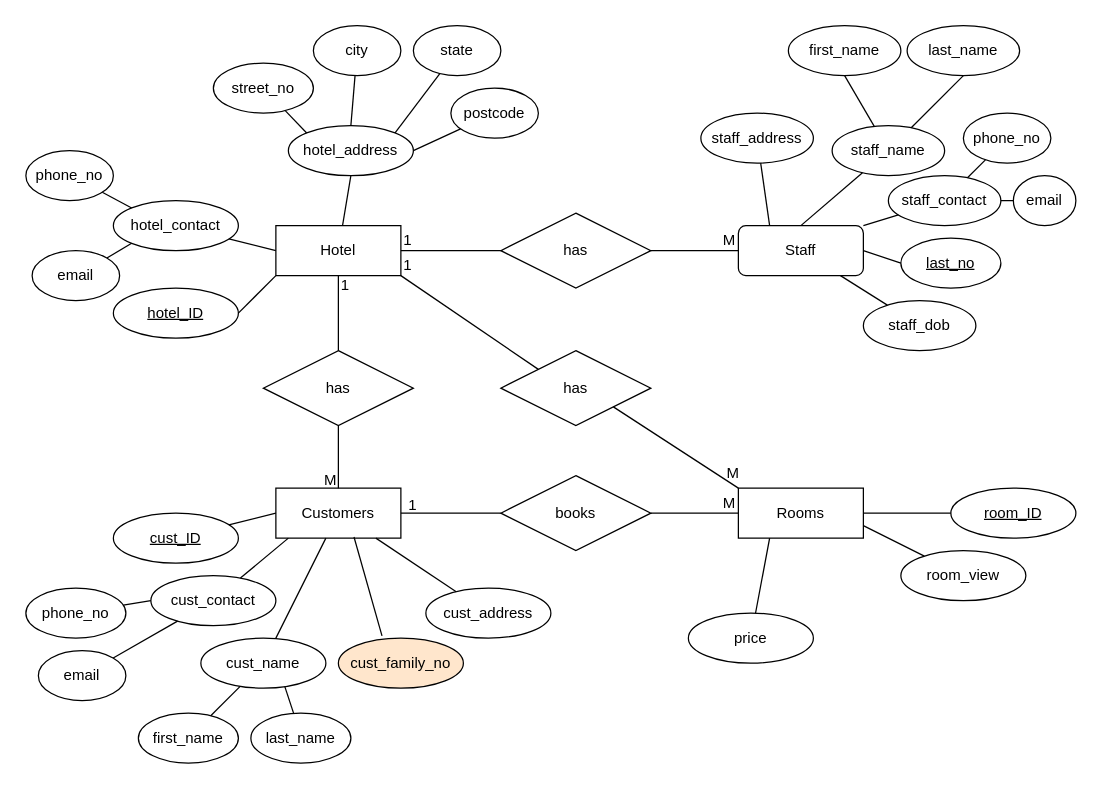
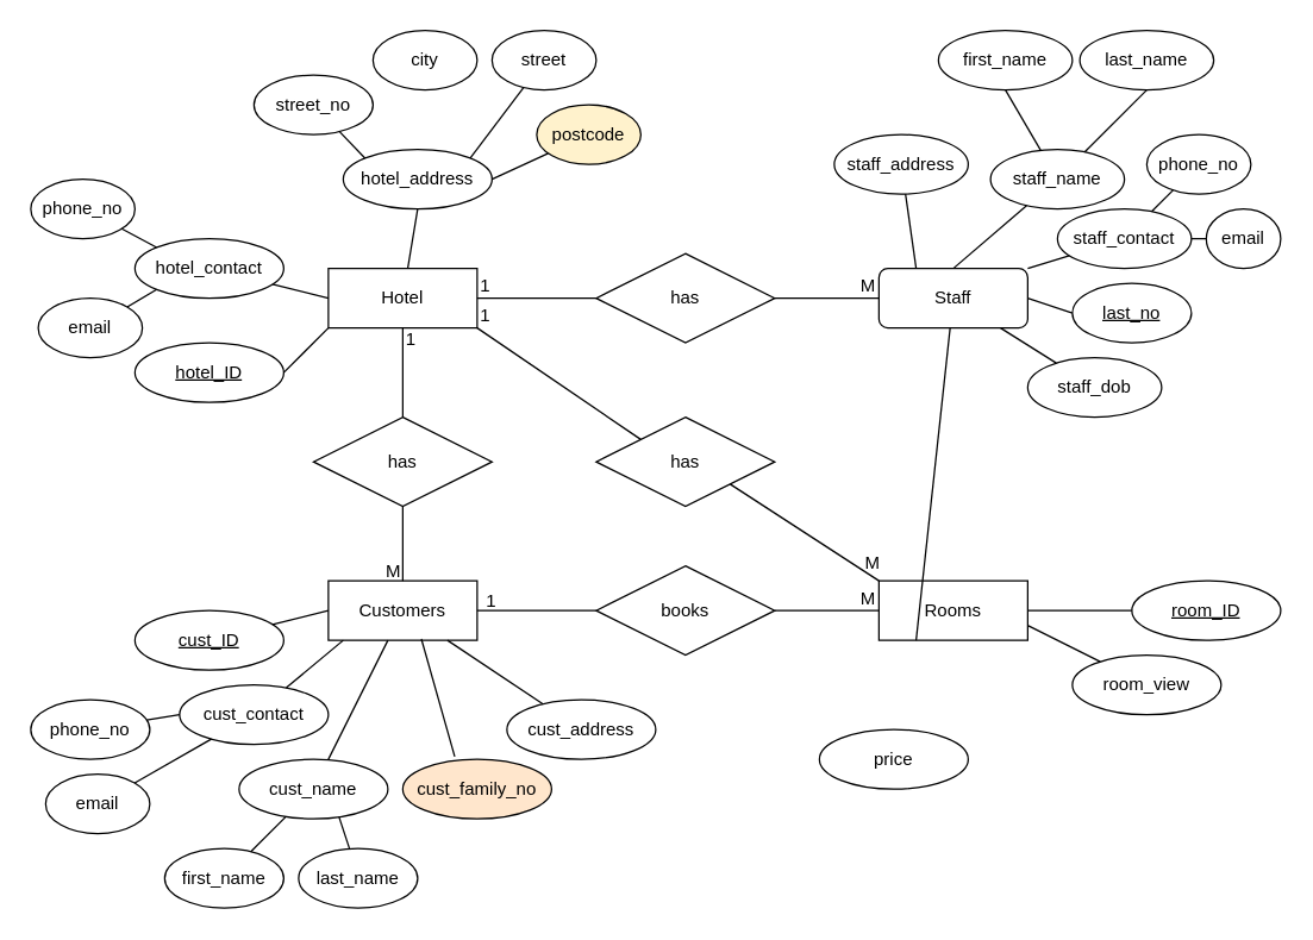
- <mxCell id="34" value="state" style="ellipse;whiteSpace=wrap;html=1;align=center;" parent="1" vertex="1"><mxGeometry x="330" y="20" width="70" height="40" as="geometry" /></mxCell>
+ <mxCell id="34" value="street" style="ellipse;whiteSpace=wrap;html=1;align=center;" parent="1" vertex="1"><mxGeometry x="330" y="20" width="70" height="40" as="geometry" /></mxCell>
- <mxCell id="37" value="" style="endArrow=none;html=1;rounded=0;exitX=0.5;exitY=0;exitDx=0;exitDy=0;" parent="1" source="30" target="33" edge="1"><mxGeometry relative="1" as="geometry"><mxPoint x="254.645" y="115.858" as="sourcePoint" /><mxPoint x="237.476" y="97.99" as="targetPoint" /></mxGeometry></mxCell>
- <mxCell id="35" value="postcode" style="ellipse;whiteSpace=wrap;html=1;align=center;" parent="1" vertex="1"><mxGeometry x="360" y="70" width="70" height="40" as="geometry" /></mxCell>
+ <mxCell id="35" value="postcode" style="ellipse;whiteSpace=wrap;html=1;align=center;fillColor=#fff2cc;" parent="1" vertex="1"><mxGeometry x="360" y="70" width="70" height="40" as="geometry" /></mxCell>
- <mxCell id="65" value="" style="endArrow=none;html=1;rounded=0;exitX=0.25;exitY=1;exitDx=0;exitDy=0;" parent="1" source="5" target="64" edge="1"><mxGeometry relative="1" as="geometry"><mxPoint x="560" y="450" as="sourcePoint" /><mxPoint x="720" y="450" as="targetPoint" /></mxGeometry></mxCell>
+ <mxCell id="65" value="" style="endArrow=none;html=1;rounded=0;exitX=0.25;exitY=1;exitDx=0;exitDy=0;" parent="1" source="5" target="3" edge="1"><mxGeometry relative="1" as="geometry"><mxPoint x="560" y="450" as="sourcePoint" /><mxPoint x="720" y="450" as="targetPoint" /></mxGeometry></mxCell>
